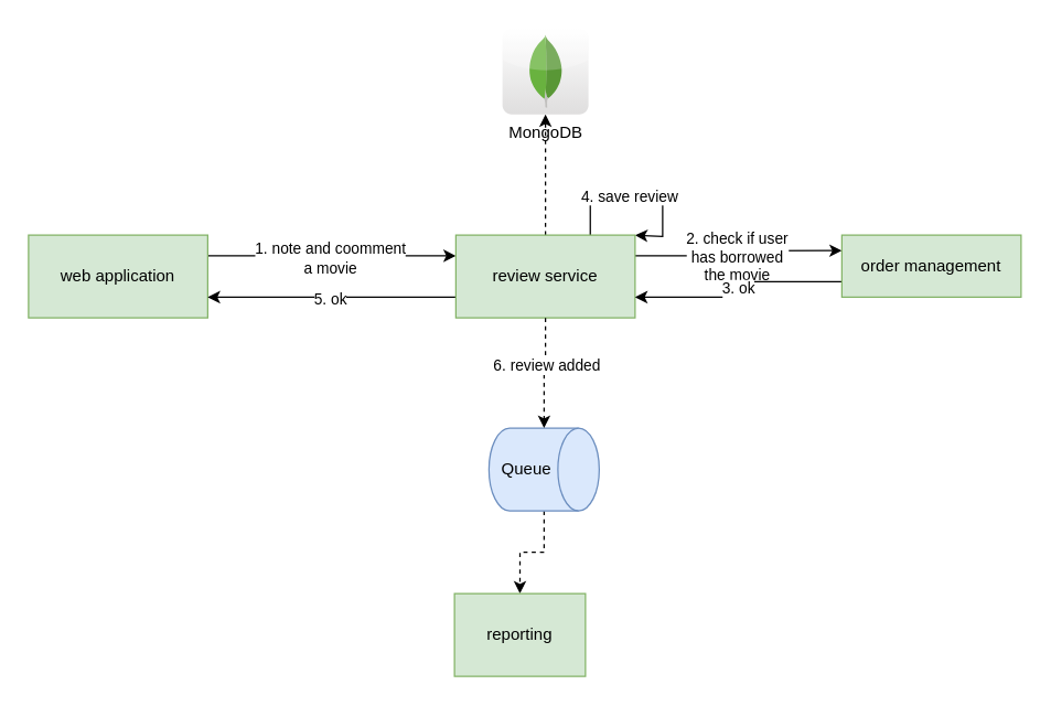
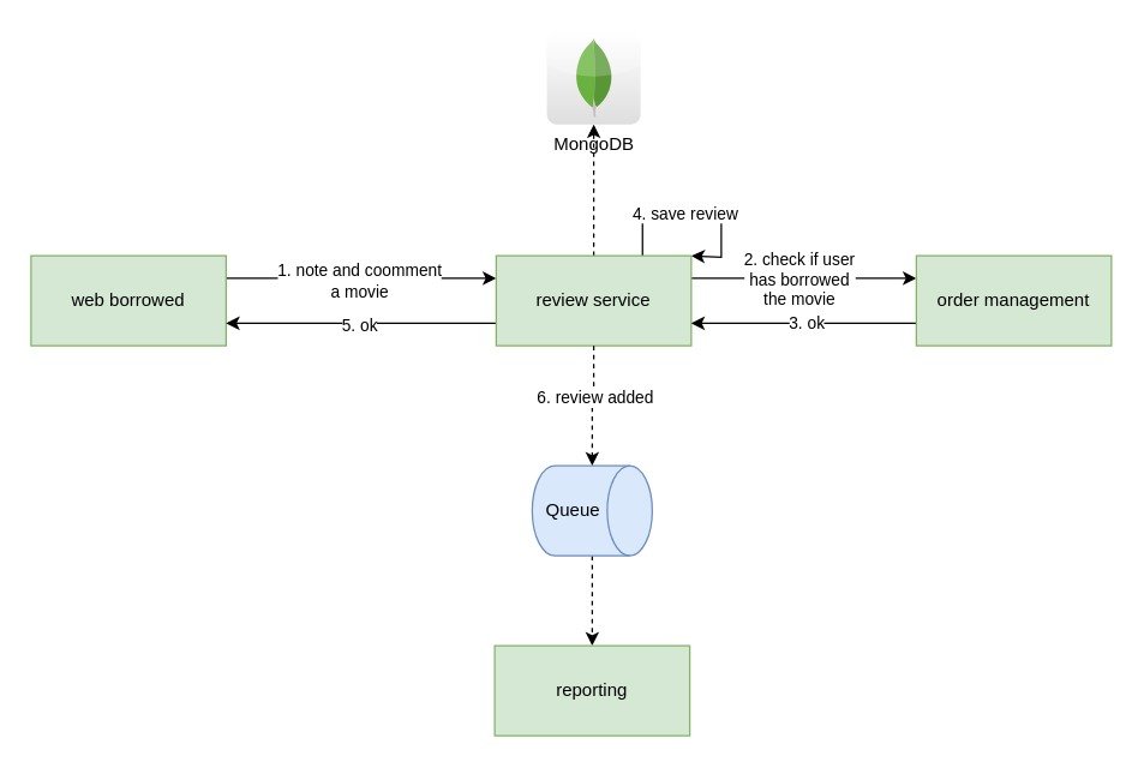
- <mxCell id="15" value="order management" style="rounded=0;whiteSpace=wrap;html=1;fillColor=#d5e8d4;strokeColor=#82b366;" parent="1" vertex="1"><mxGeometry x="610" y="170" width="130" height="45" as="geometry" /></mxCell>
+ <mxCell id="15" value="order management" style="rounded=0;whiteSpace=wrap;html=1;fillColor=#d5e8d4;strokeColor=#82b366;" parent="1" vertex="1"><mxGeometry x="610" y="170" width="130" height="60" as="geometry" /></mxCell>
- <mxCell id="4" value="web application" style="rounded=0;whiteSpace=wrap;html=1;fillColor=#d5e8d4;strokeColor=#82b366;" parent="1" vertex="1"><mxGeometry x="20" y="170" width="130" height="60" as="geometry" /></mxCell>
+ <mxCell id="4" value="web borrowed" style="rounded=0;whiteSpace=wrap;html=1;fillColor=#d5e8d4;strokeColor=#82b366;" parent="1" vertex="1"><mxGeometry x="20" y="170" width="130" height="60" as="geometry" /></mxCell>
- <mxCell id="21" value="reporting" style="rounded=0;whiteSpace=wrap;html=1;fillColor=#d5e8d4;strokeColor=#82b366;" parent="1" vertex="1"><mxGeometry x="329" y="430" width="95" height="60" as="geometry" /></mxCell>
+ <mxCell id="21" value="reporting" style="rounded=0;whiteSpace=wrap;html=1;fillColor=#d5e8d4;strokeColor=#82b366;" parent="1" vertex="1"><mxGeometry x="329" y="430" width="130" height="60" as="geometry" /></mxCell>
